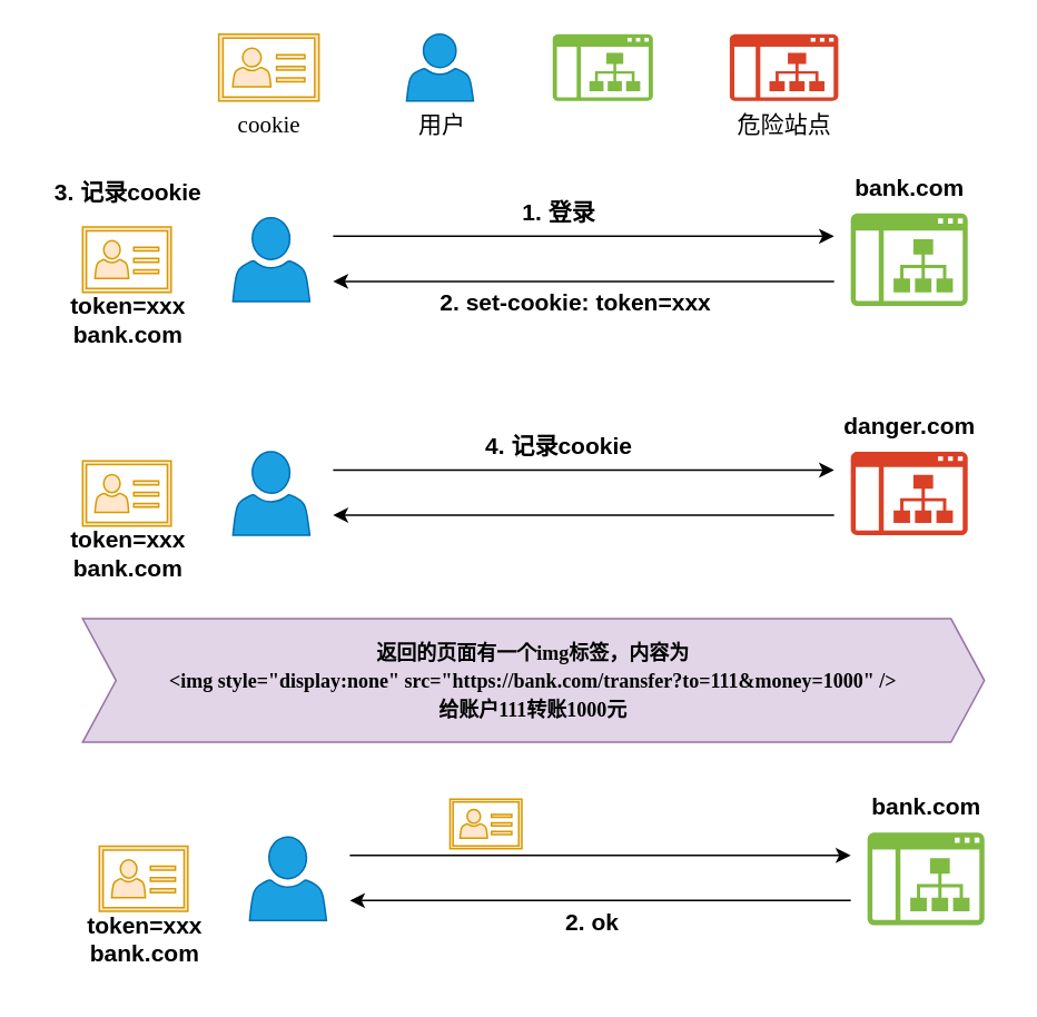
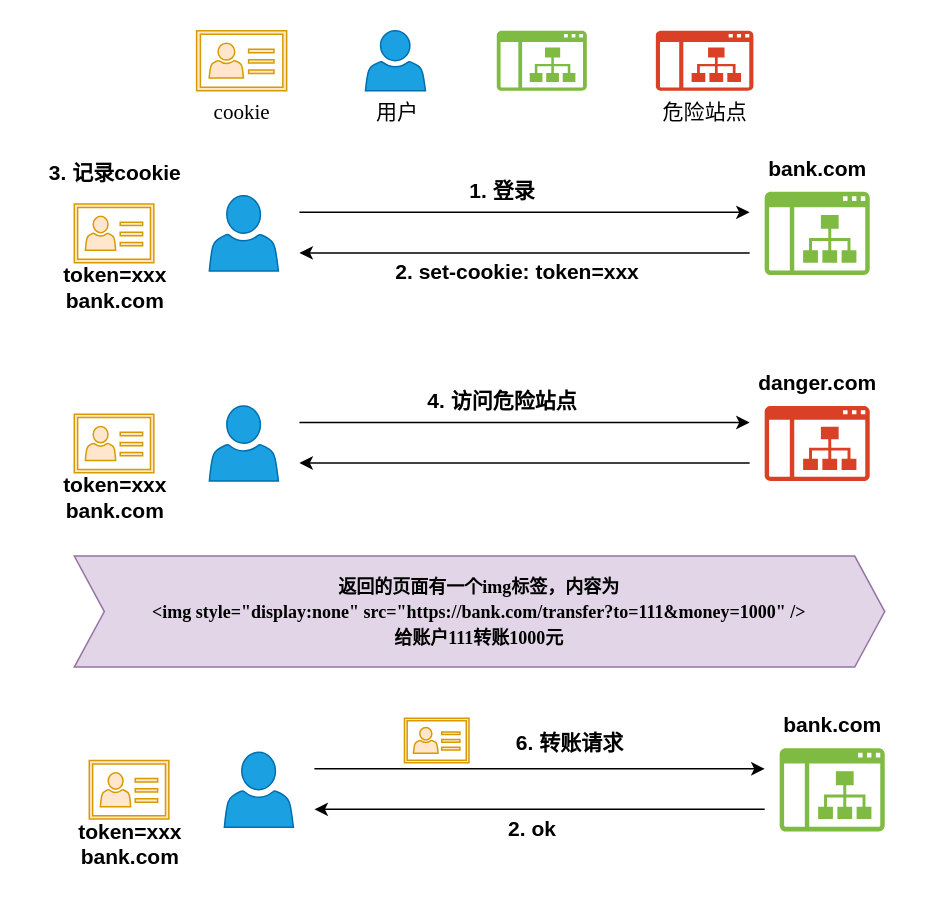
- <mxCell id="16" value="&lt;font style=&quot;font-size: 14px;&quot;&gt;&lt;b&gt;4. 记录cookie&lt;/b&gt;&lt;/font&gt;" style="text;html=1;align=center;verticalAlign=middle;resizable=0;points=[];autosize=1;strokeColor=none;fillColor=none;" vertex="1" parent="1"><mxGeometry x="274" y="251.5" width="120" height="30" as="geometry" /></mxCell>
+ <mxCell id="16" value="&lt;font style=&quot;font-size: 14px;&quot;&gt;&lt;b&gt;4. 访问危险站点&lt;/b&gt;&lt;/font&gt;" style="text;html=1;align=center;verticalAlign=middle;resizable=0;points=[];autosize=1;strokeColor=none;fillColor=none;" vertex="1" parent="1"><mxGeometry x="274" y="251.5" width="120" height="30" as="geometry" /></mxCell>
+ <mxCell id="26" value="&lt;font style=&quot;font-size: 14px;&quot;&gt;&lt;b&gt;6. 转账请求&lt;/b&gt;&lt;/font&gt;" style="text;html=1;align=center;verticalAlign=middle;resizable=0;points=[];autosize=1;strokeColor=none;fillColor=none;" vertex="1" parent="1"><mxGeometry x="329" y="480" width="100" height="30" as="geometry" /></mxCell>
